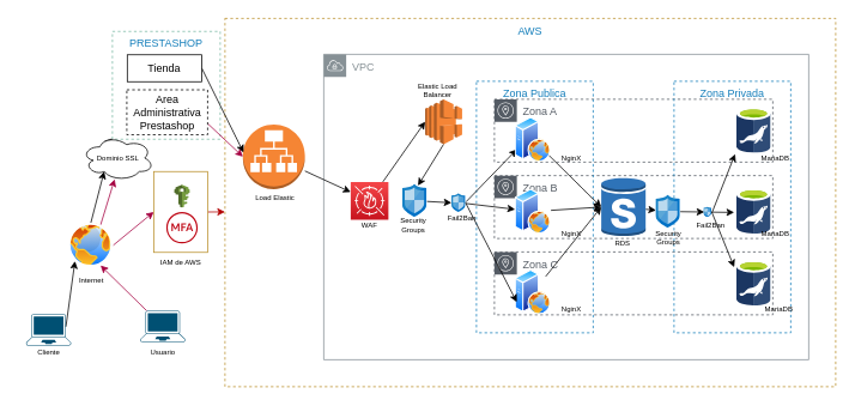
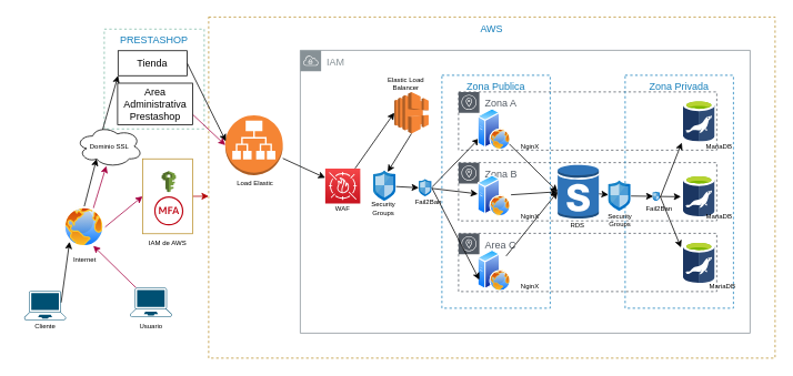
- <mxCell id="7" value="VPC" style="sketch=0;outlineConnect=0;gradientColor=none;html=1;whiteSpace=wrap;fontSize=12;fontStyle=0;shape=mxgraph.aws4.group;grIcon=mxgraph.aws4.group_vpc;strokeColor=#879196;fillColor=none;verticalAlign=top;align=left;spacingLeft=30;fontColor=#879196;dashed=0;" vertex="1" parent="1"><mxGeometry x="360" y="60" width="540" height="340" as="geometry" /></mxCell>
+ <mxCell id="7" value="IAM" style="sketch=0;outlineConnect=0;gradientColor=none;html=1;whiteSpace=wrap;fontSize=12;fontStyle=0;shape=mxgraph.aws4.group;grIcon=mxgraph.aws4.group_vpc;strokeColor=#879196;fillColor=none;verticalAlign=top;align=left;spacingLeft=30;fontColor=#879196;dashed=0;" vertex="1" parent="1"><mxGeometry x="360" y="60" width="540" height="340" as="geometry" /></mxCell>
- <mxCell id="62" value="Area Administrativa&lt;br&gt;Prestashop" style="whiteSpace=wrap;html=1;dashed=1;" vertex="1" parent="1"><mxGeometry x="140.71" y="99.5" width="90" height="50" as="geometry" /></mxCell>
+ <mxCell id="62" value="Area Administrativa&lt;br&gt;Prestashop" style="whiteSpace=wrap;html=1;" vertex="1" parent="1"><mxGeometry x="140.71" y="99.5" width="90" height="50" as="geometry" /></mxCell>
- <mxCell id="41" style="edgeStyle=none;html=1;exitX=0.4;exitY=0.1;exitDx=0;exitDy=0;exitPerimeter=0;fontSize=8;" edge="1" parent="1" source="42" target="39"><mxGeometry relative="1" as="geometry" /></mxCell>
+ <mxCell id="41" style="edgeStyle=none;html=1;exitX=0.4;exitY=0.1;exitDx=0;exitDy=0;exitPerimeter=0;entryX=0;entryY=1;entryDx=0;entryDy=0;fontSize=8;" edge="1" parent="1" source="42" target="60"><mxGeometry relative="1" as="geometry" /></mxCell>
- <mxCell id="4" value="Zona C" style="sketch=0;outlineConnect=0;gradientColor=none;html=1;whiteSpace=wrap;fontSize=12;fontStyle=0;shape=mxgraph.aws4.group;grIcon=mxgraph.aws4.group_availability_zone;strokeColor=#545B64;fillColor=none;verticalAlign=top;align=left;spacingLeft=30;fontColor=#545B64;dashed=1;" vertex="1" parent="1"><mxGeometry x="550" y="280" width="310" height="70" as="geometry" /></mxCell>
+ <mxCell id="4" value="Area C" style="sketch=0;outlineConnect=0;gradientColor=none;html=1;whiteSpace=wrap;fontSize=12;fontStyle=0;shape=mxgraph.aws4.group;grIcon=mxgraph.aws4.group_availability_zone;strokeColor=#545B64;fillColor=none;verticalAlign=top;align=left;spacingLeft=30;fontColor=#545B64;dashed=1;" vertex="1" parent="1"><mxGeometry x="550" y="280" width="310" height="70" as="geometry" /></mxCell>
